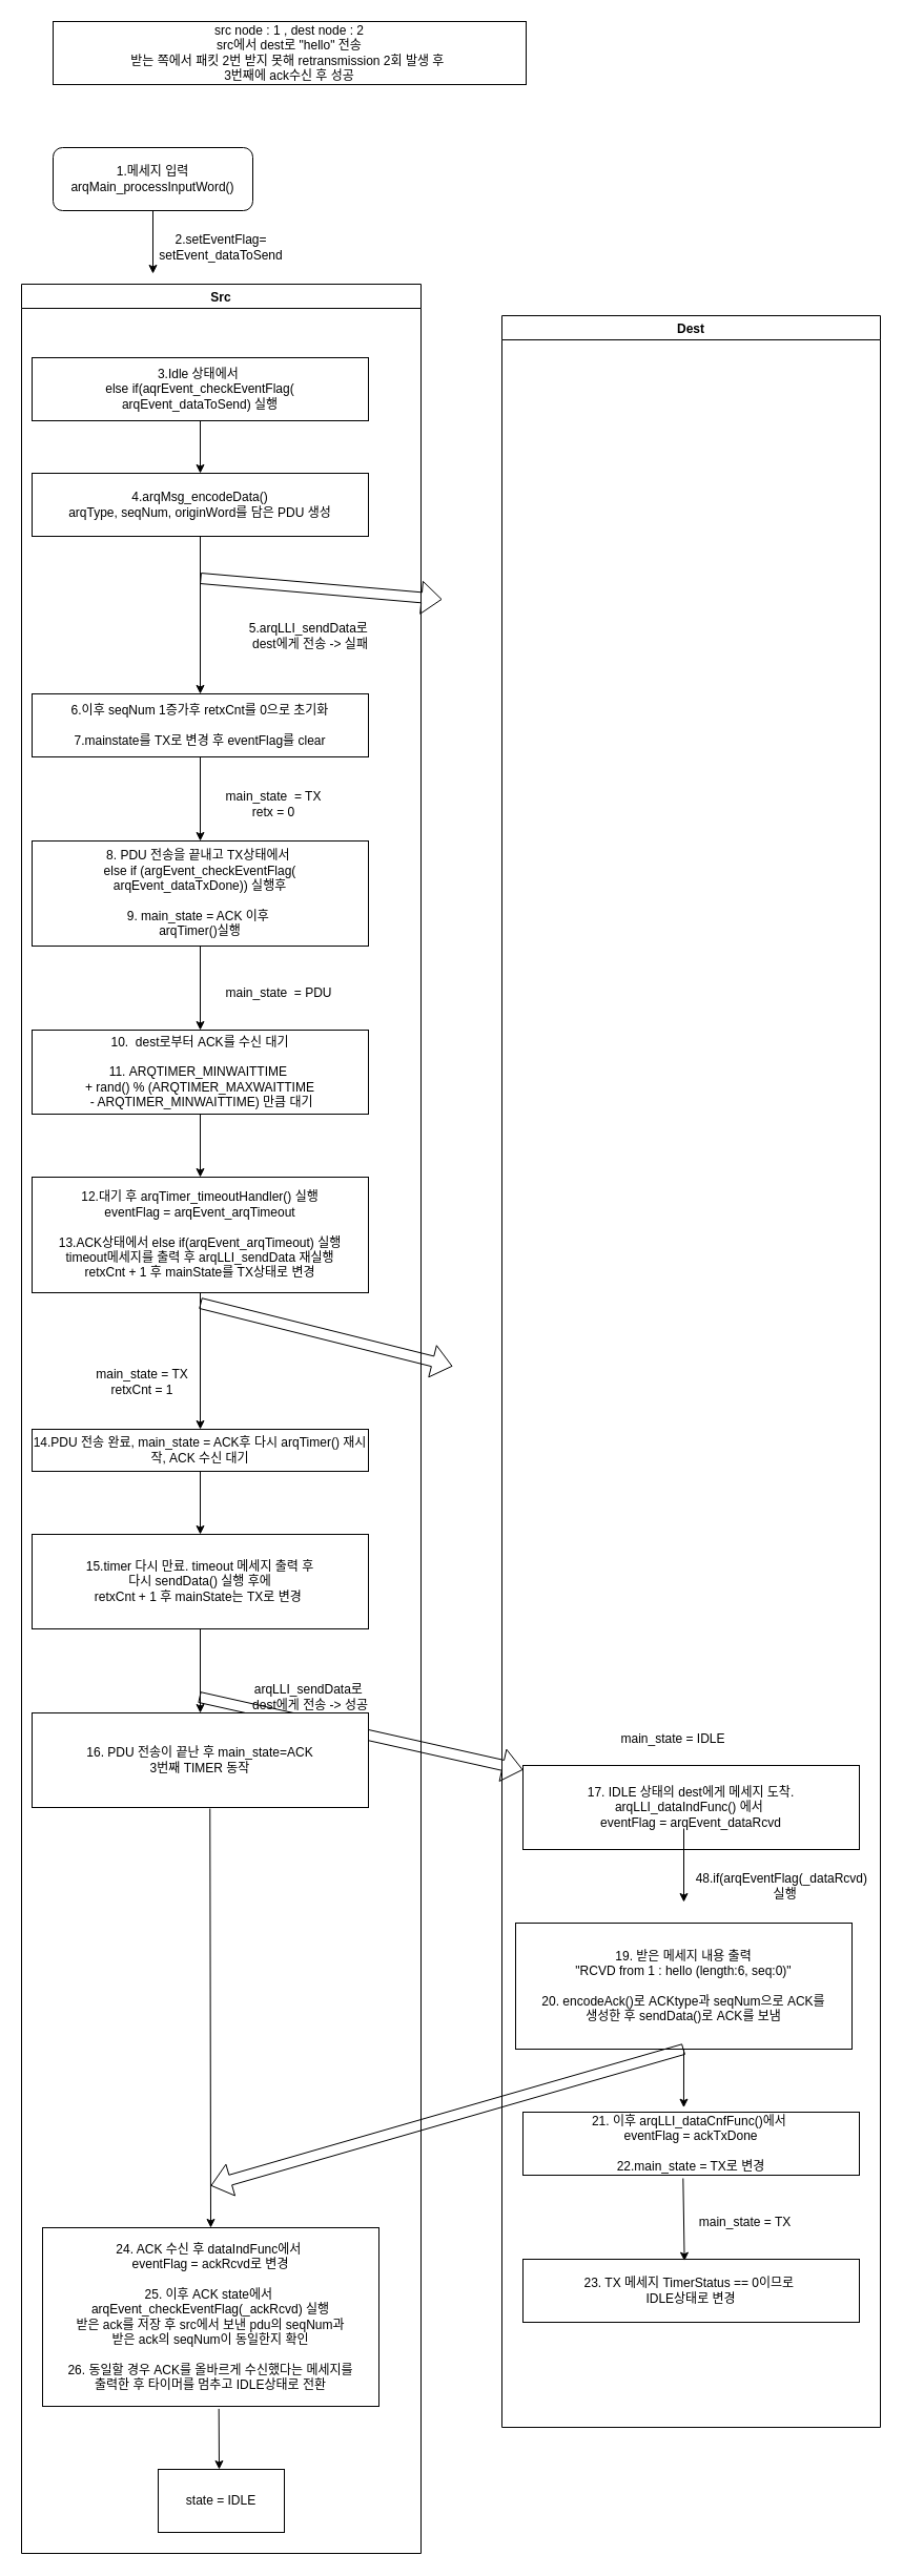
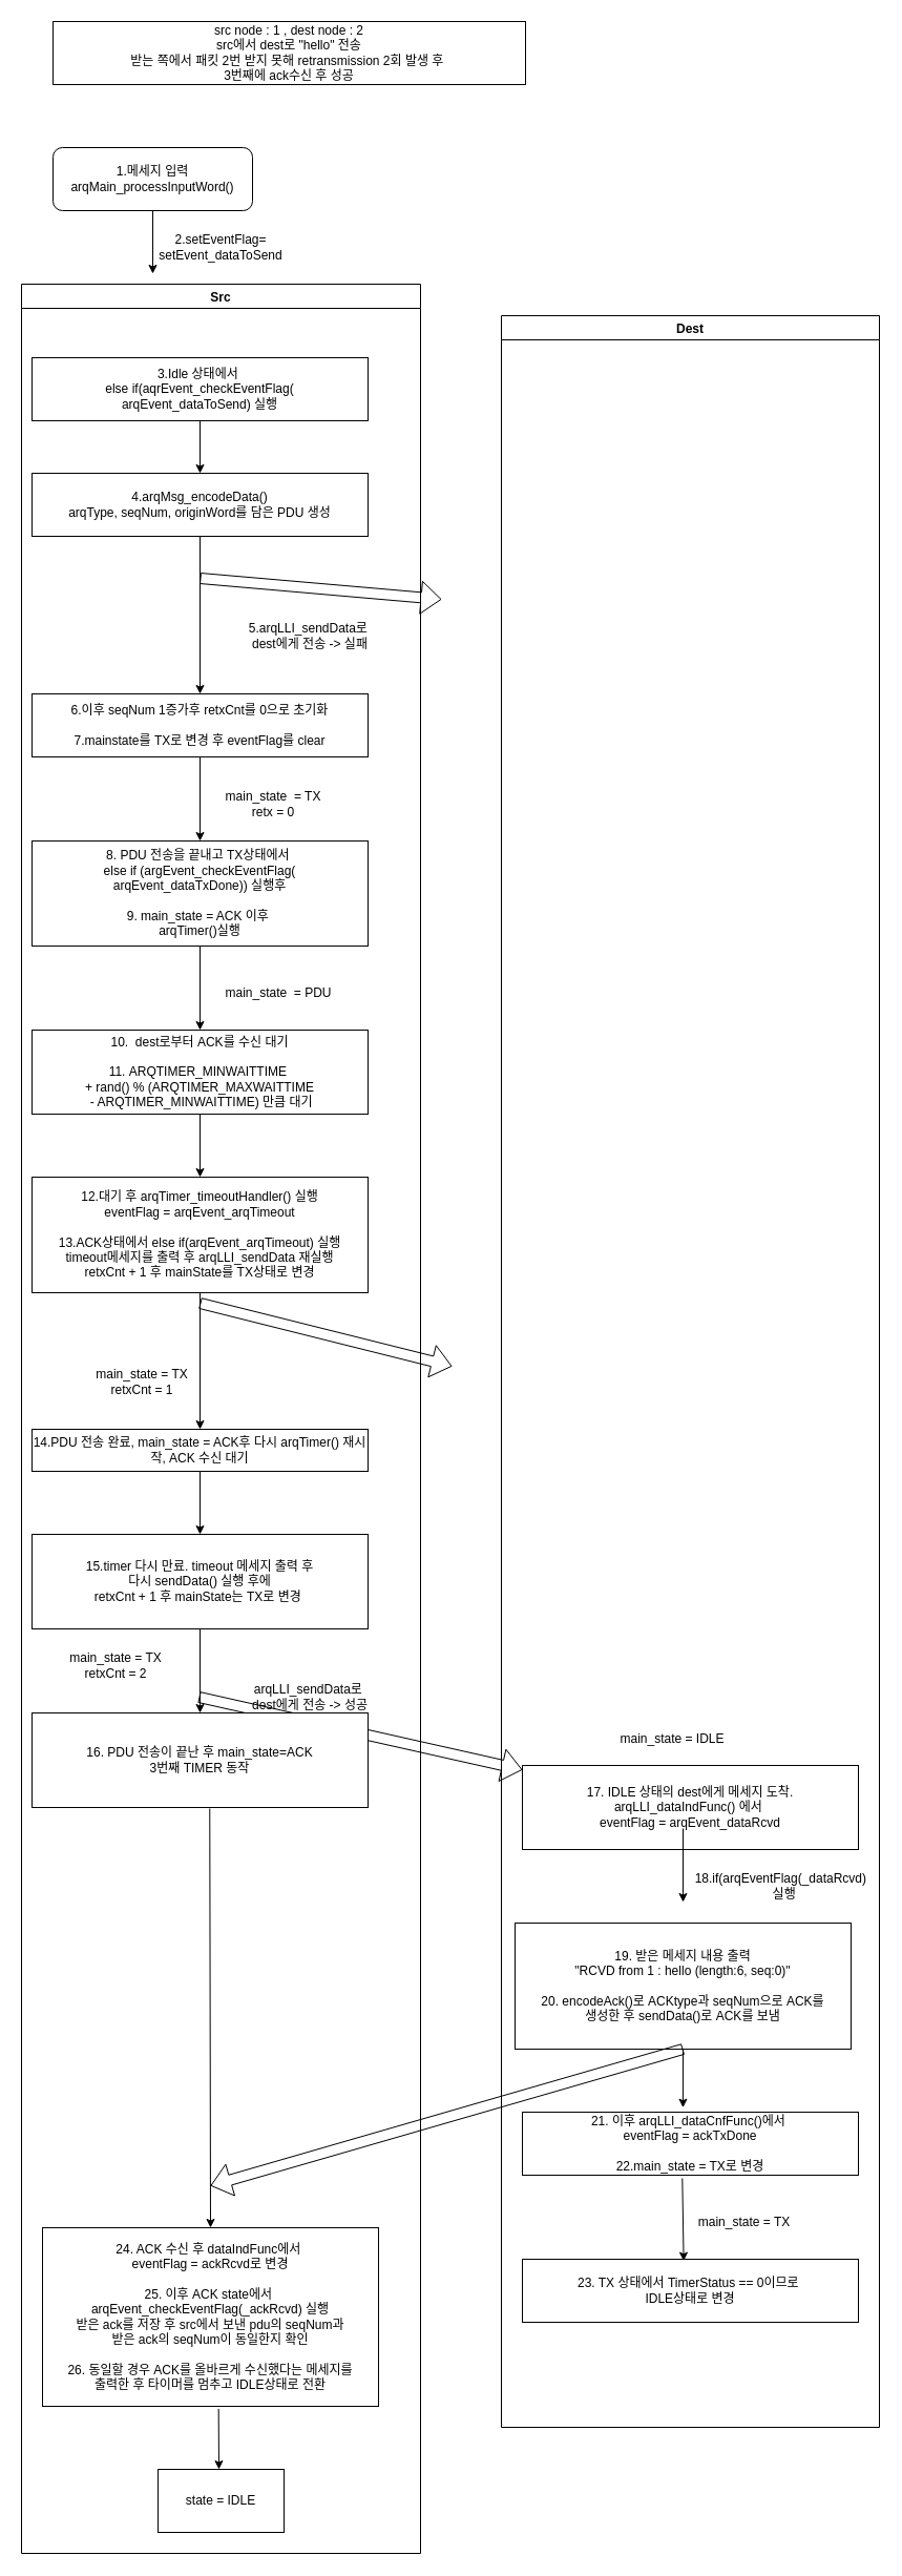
+ <mxCell id="35" value="main_state = TX&lt;br&gt;retxCnt = 2" style="text;html=1;strokeColor=none;fillColor=none;align=center;verticalAlign=middle;whiteSpace=wrap;rounded=0;fontSize=12;" vertex="1" parent="17"><mxGeometry x="30" y="1300" width="120" height="30" as="geometry" /></mxCell>
- <mxCell id="10" value="48.if(arqEventFlag(_dataRcvd)&amp;nbsp;&lt;br&gt;&amp;nbsp;실행" style="text;html=1;strokeColor=none;fillColor=none;align=center;verticalAlign=middle;whiteSpace=wrap;rounded=0;fontSize=12;" vertex="1" parent="6"><mxGeometry x="183" y="1480" width="170" height="30" as="geometry" /></mxCell>
+ <mxCell id="10" value="18.if(arqEventFlag(_dataRcvd)&amp;nbsp;&lt;br&gt;&amp;nbsp;실행" style="text;html=1;strokeColor=none;fillColor=none;align=center;verticalAlign=middle;whiteSpace=wrap;rounded=0;fontSize=12;" vertex="1" parent="6"><mxGeometry x="183" y="1480" width="170" height="30" as="geometry" /></mxCell>
- <mxCell id="12" value="23. TX 메세지 TimerStatus == 0이므로&amp;nbsp;&lt;br&gt;IDLE상태로 변경" style="rounded=0;whiteSpace=wrap;html=1;" vertex="1" parent="6"><mxGeometry x="20" y="1850" width="320" height="60" as="geometry" /></mxCell>
+ <mxCell id="12" value="23. TX 상태에서 TimerStatus == 0이므로&amp;nbsp;&lt;br&gt;IDLE상태로 변경" style="rounded=0;whiteSpace=wrap;html=1;" vertex="1" parent="6"><mxGeometry x="20" y="1850" width="320" height="60" as="geometry" /></mxCell>
